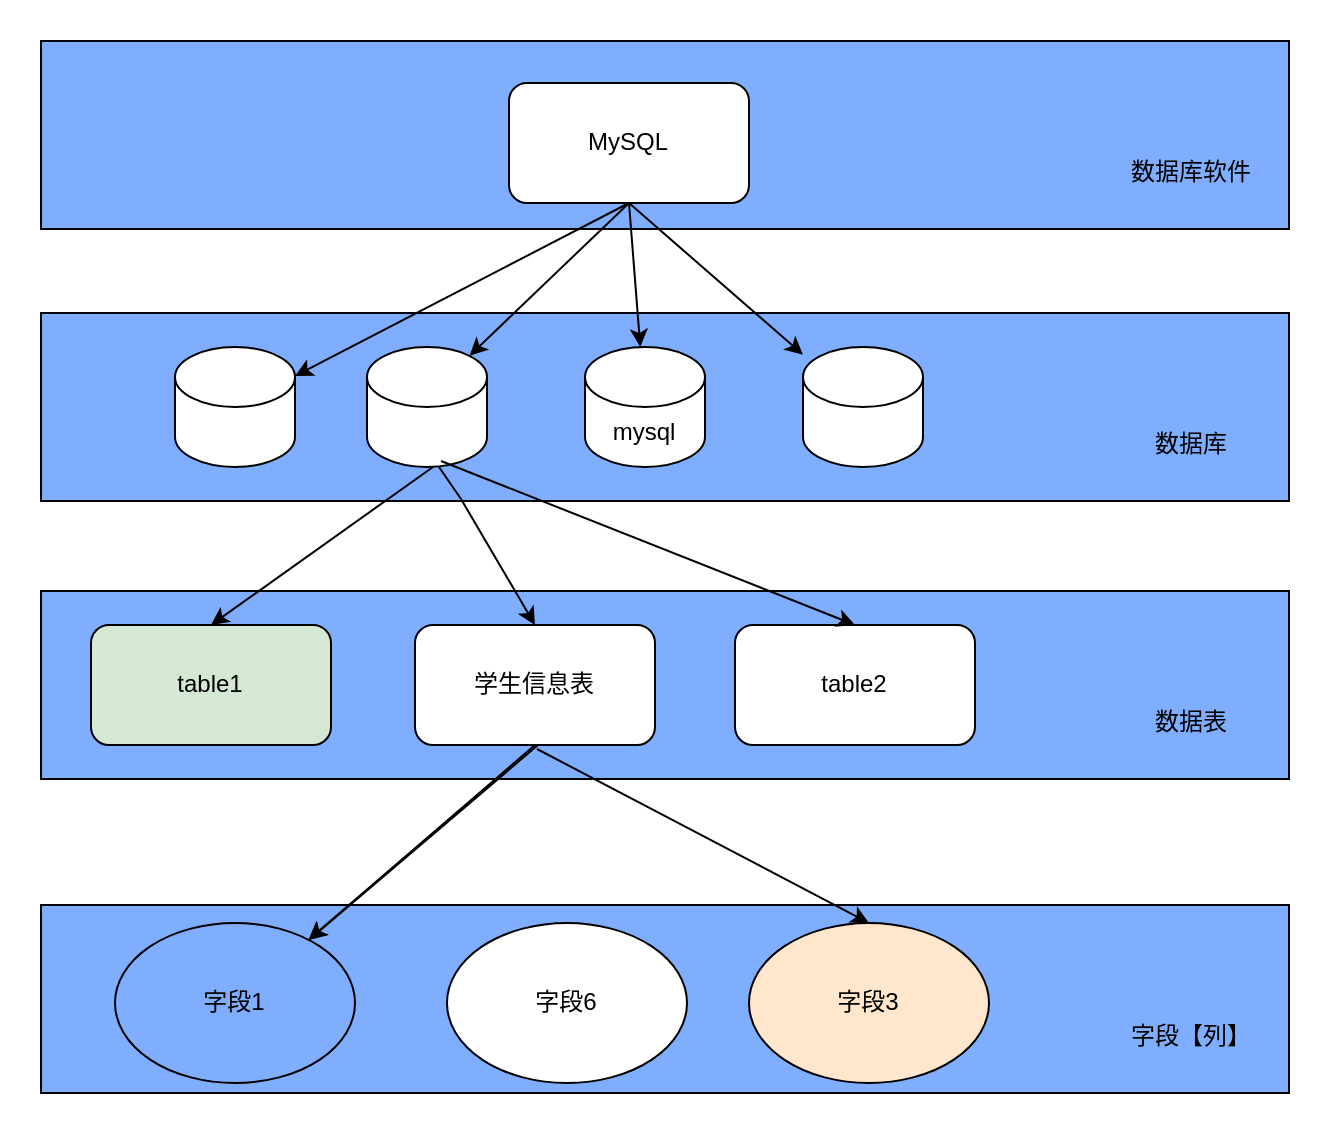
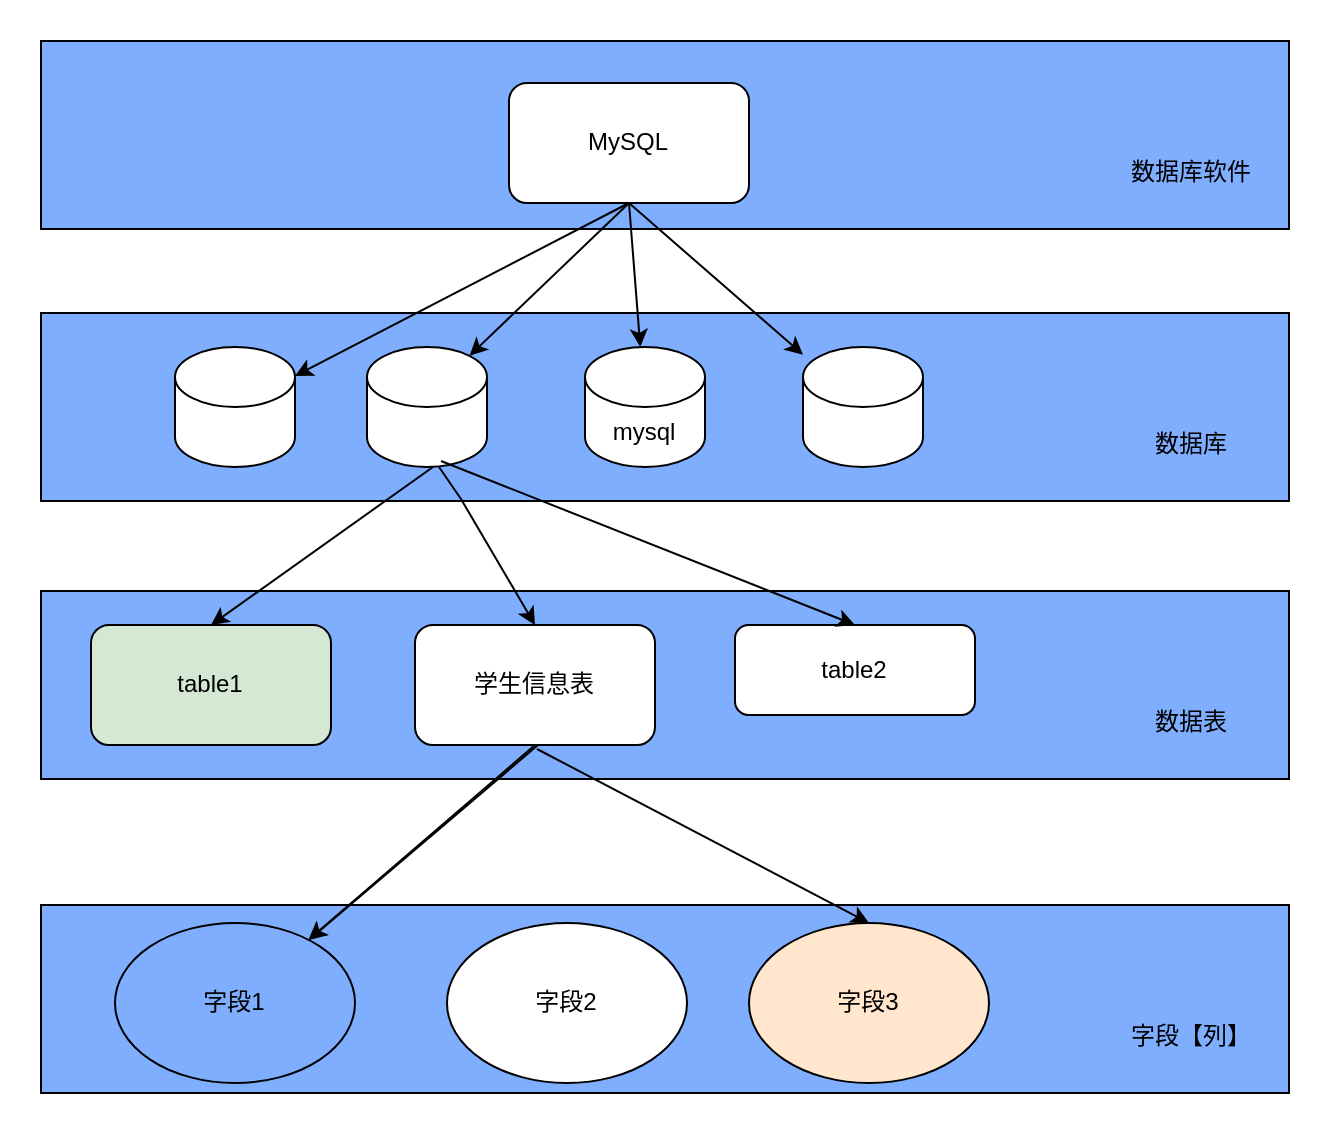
- <mxCell id="19" value="table2" style="rounded=1;whiteSpace=wrap;html=1;" vertex="1" parent="1"><mxGeometry x="367" y="312" width="120" height="60" as="geometry" /></mxCell>
+ <mxCell id="19" value="table2" style="rounded=1;whiteSpace=wrap;html=1;" vertex="1" parent="1"><mxGeometry x="367" y="312" width="120" height="45" as="geometry" /></mxCell>
- <mxCell id="26" value="字段6" style="ellipse;whiteSpace=wrap;html=1;" vertex="1" parent="1"><mxGeometry x="223" y="461" width="120" height="80" as="geometry" /></mxCell>
+ <mxCell id="26" value="字段2" style="ellipse;whiteSpace=wrap;html=1;" vertex="1" parent="1"><mxGeometry x="223" y="461" width="120" height="80" as="geometry" /></mxCell>
